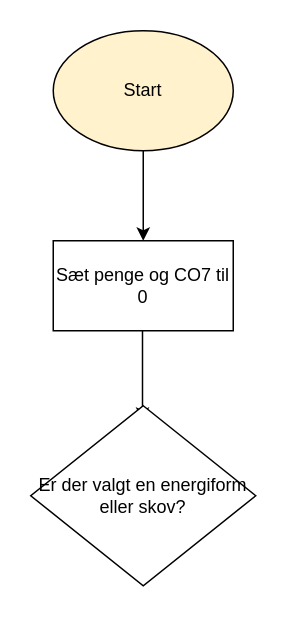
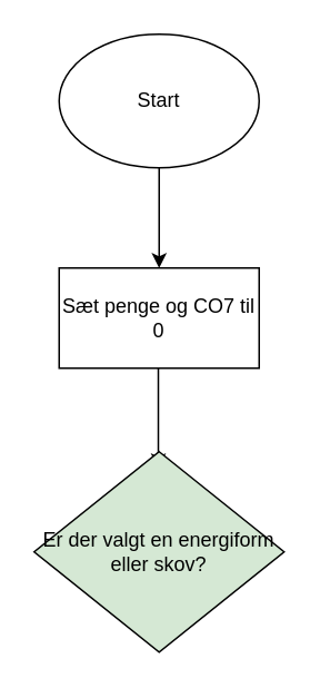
- <mxCell id="2" value="Start" style="ellipse;whiteSpace=wrap;html=1;fillColor=#fff2cc;" vertex="1" parent="1"><mxGeometry x="35" y="20" width="120" height="80" as="geometry" /></mxCell>
+ <mxCell id="2" value="Start" style="ellipse;whiteSpace=wrap;html=1;" vertex="1" parent="1"><mxGeometry x="35" y="20" width="120" height="80" as="geometry" /></mxCell>
- <mxCell id="6" value="Er der valgt en energiform eller skov?" style="rhombus;whiteSpace=wrap;html=1;" vertex="1" parent="1"><mxGeometry x="20" y="270" width="150" height="120" as="geometry" /></mxCell>
+ <mxCell id="6" value="Er der valgt en energiform eller skov?" style="rhombus;whiteSpace=wrap;html=1;fillColor=#d5e8d4;" vertex="1" parent="1"><mxGeometry x="20" y="270" width="150" height="120" as="geometry" /></mxCell>
